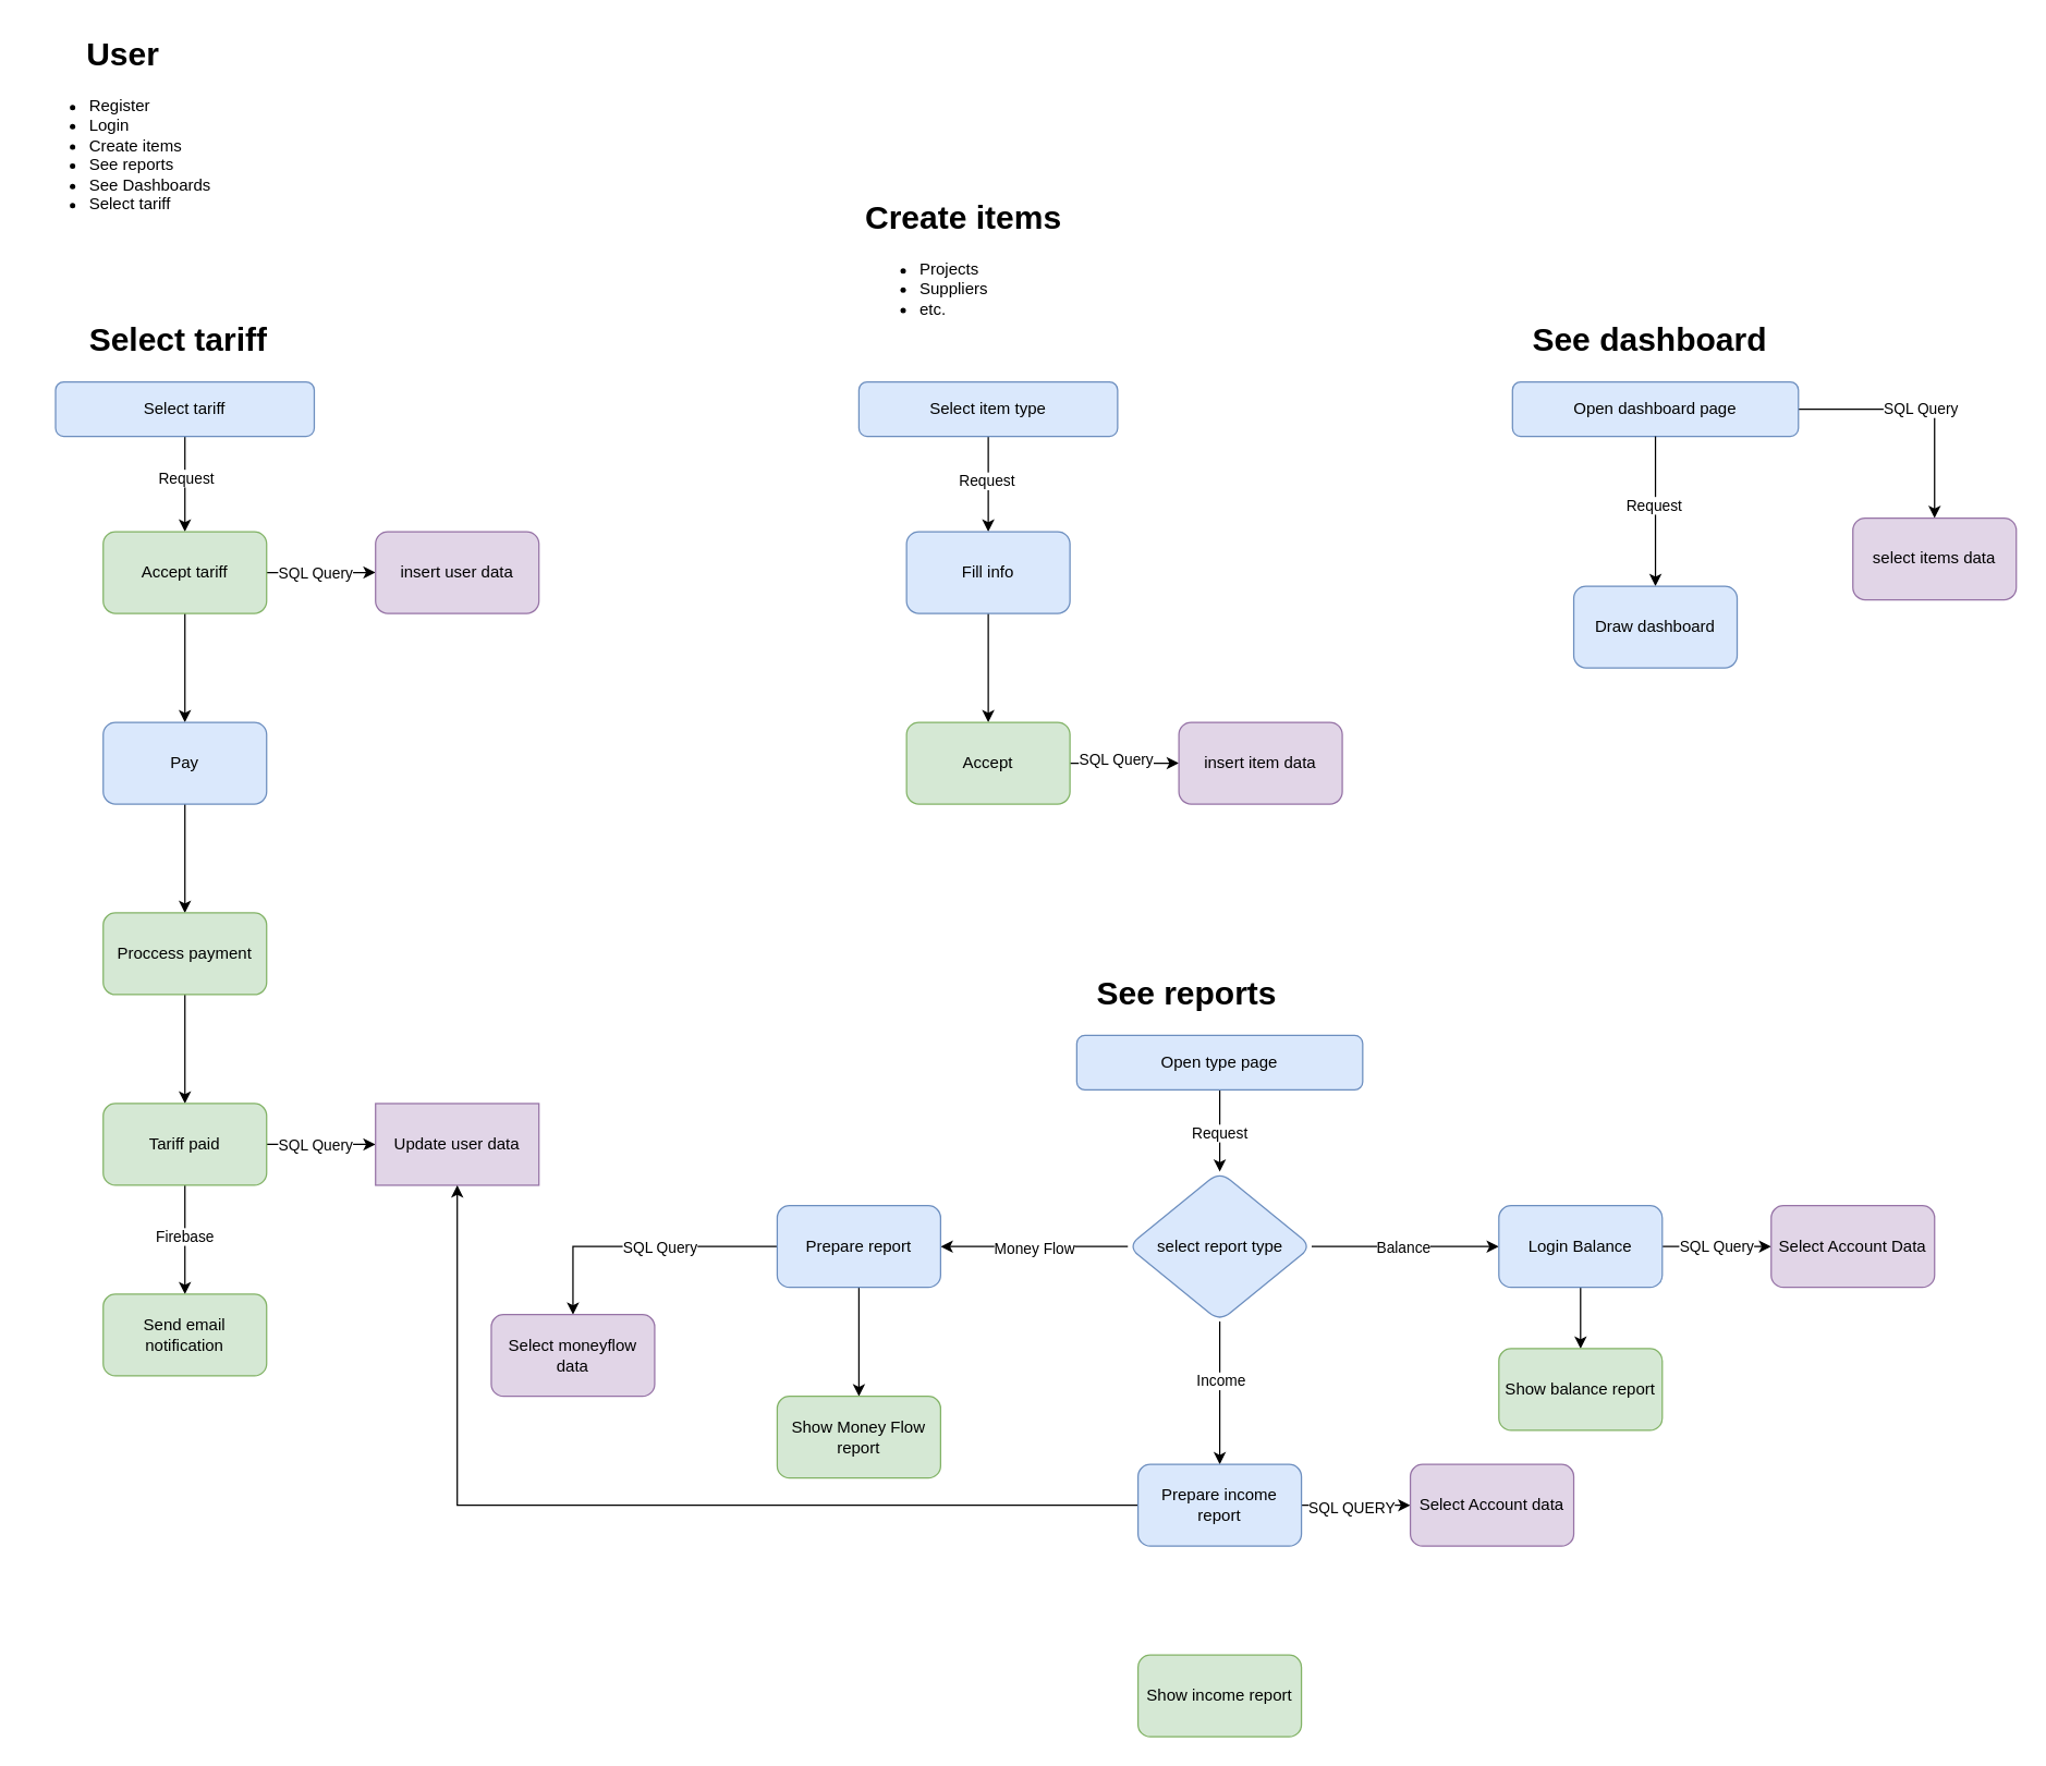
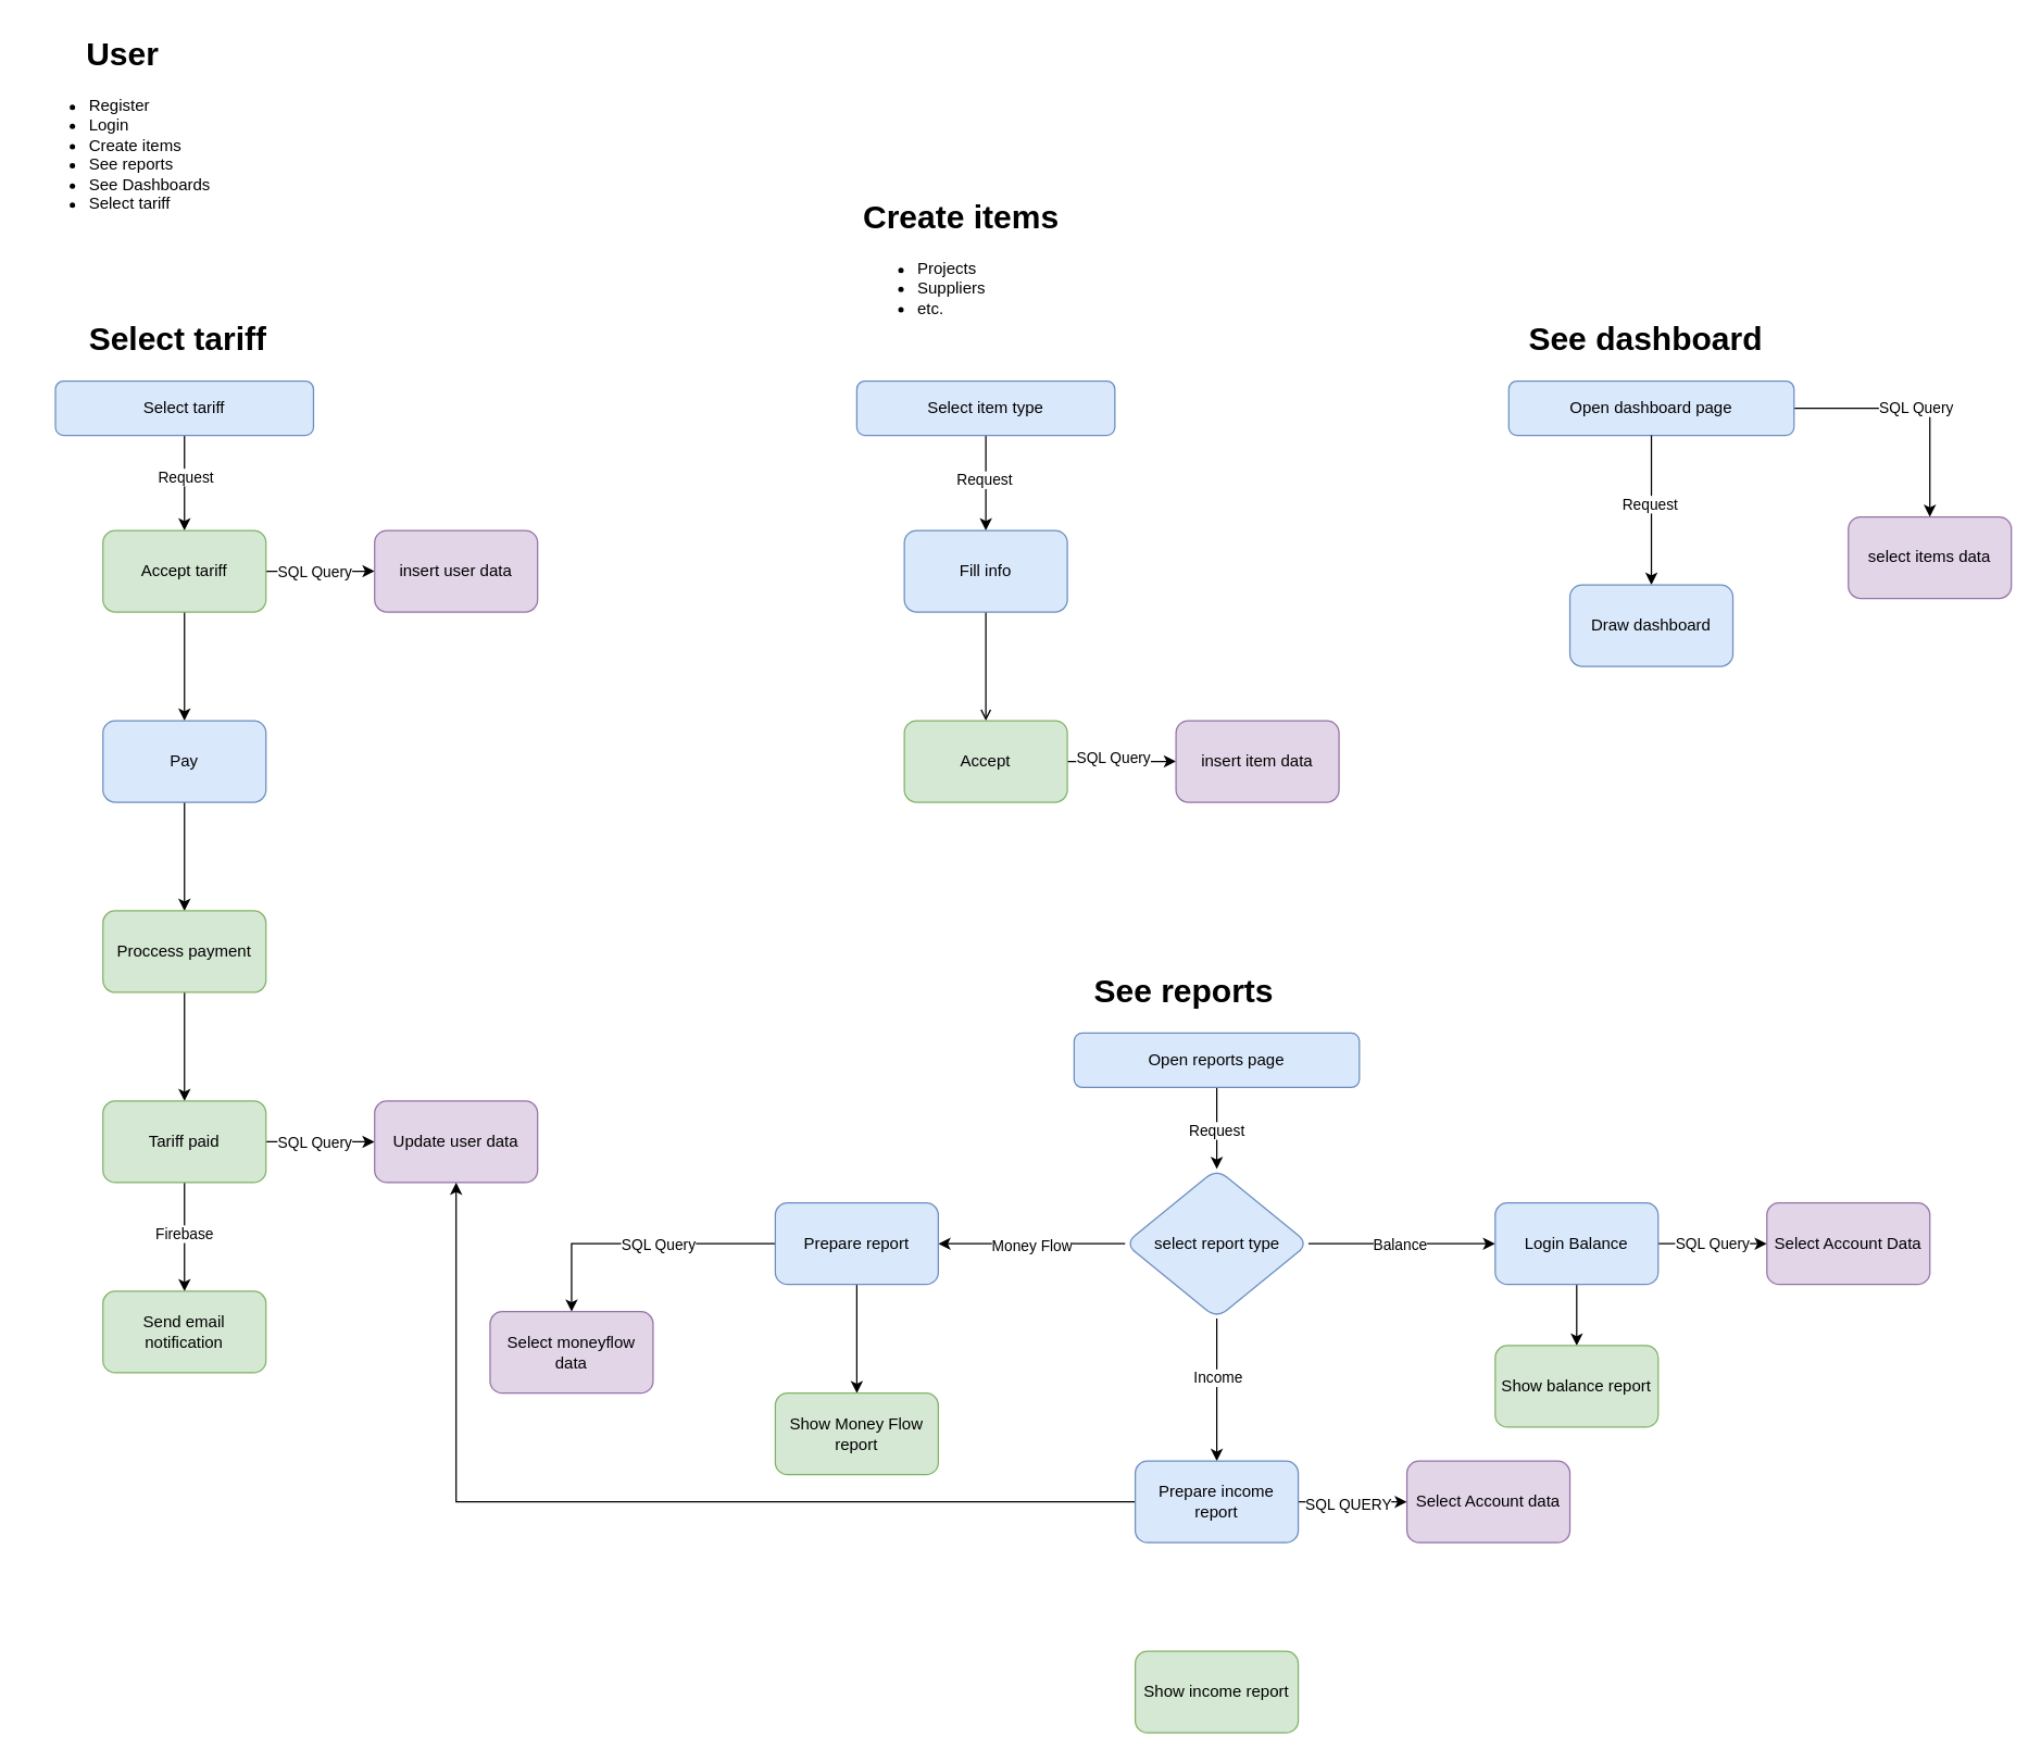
- <mxCell id="27" value="" style="edgeStyle=orthogonalEdgeStyle;rounded=0;orthogonalLoop=1;jettySize=auto;html=1;" edge="1" parent="1" source="28" target="31"><mxGeometry relative="1" as="geometry" /></mxCell>
+ <mxCell id="27" value="" style="edgeStyle=orthogonalEdgeStyle;rounded=0;orthogonalLoop=1;jettySize=auto;html=1;endArrow=open;" edge="1" parent="1" source="28" target="31"><mxGeometry relative="1" as="geometry" /></mxCell>
- <mxCell id="43" value="Open type page" style="rounded=1;whiteSpace=wrap;html=1;fillColor=#dae8fc;strokeColor=#6c8ebf;" vertex="1" parent="1"><mxGeometry x="790" y="760" width="210" height="40" as="geometry" /></mxCell>
+ <mxCell id="43" value="Open reports page" style="rounded=1;whiteSpace=wrap;html=1;fillColor=#dae8fc;strokeColor=#6c8ebf;" vertex="1" parent="1"><mxGeometry x="790" y="760" width="210" height="40" as="geometry" /></mxCell>
- <mxCell id="20" value="Update user data" style="whiteSpace=wrap;html=1;fillColor=#e1d5e7;strokeColor=#9673a6;rounded=0;" vertex="1" parent="1"><mxGeometry x="275" y="810" width="120" height="60" as="geometry" /></mxCell>
+ <mxCell id="20" value="Update user data" style="rounded=1;whiteSpace=wrap;html=1;fillColor=#e1d5e7;strokeColor=#9673a6;" vertex="1" parent="1"><mxGeometry x="275" y="810" width="120" height="60" as="geometry" /></mxCell>
